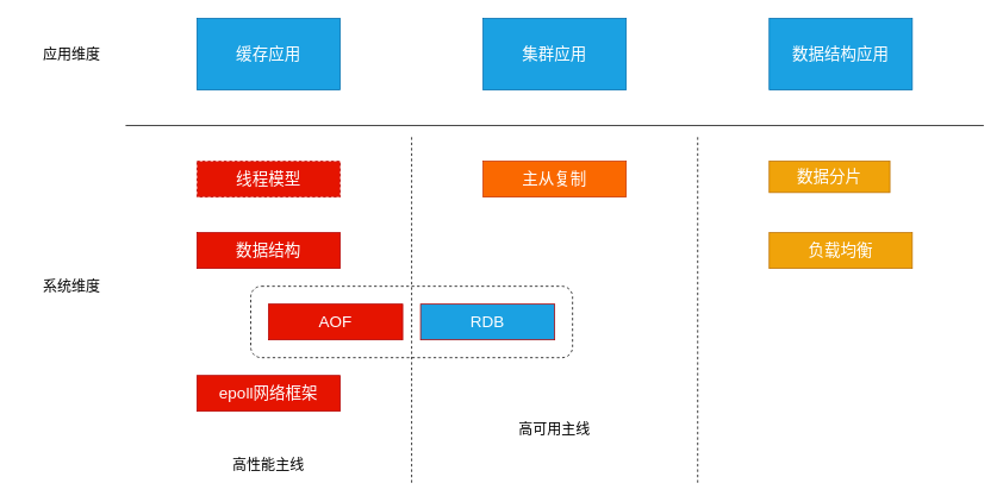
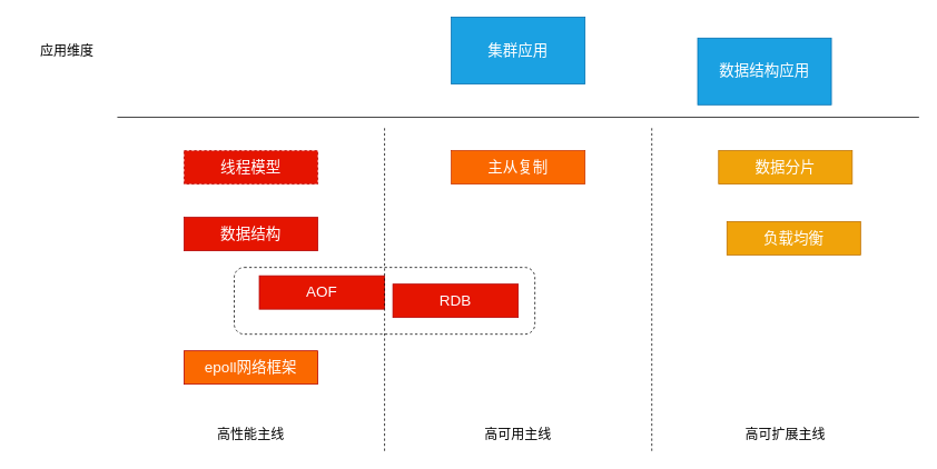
- <mxCell id="2" value="&lt;font&gt;&lt;font style=&quot;font-size: 18px&quot;&gt;缓存应用&lt;/font&gt;&lt;br&gt;&lt;/font&gt;" style="rounded=0;whiteSpace=wrap;html=1;fontSize=16;fillColor=#1ba1e2;strokeColor=#006EAF;fontColor=#ffffff;verticalAlign=middle;" vertex="1" parent="1"><mxGeometry x="220" y="20" width="160" height="80" as="geometry" /></mxCell>
- <mxCell id="4" value="&lt;font&gt;&lt;font style=&quot;font-size: 18px&quot;&gt;数据结构应用&lt;/font&gt;&lt;br&gt;&lt;/font&gt;" style="rounded=0;whiteSpace=wrap;html=1;fontSize=16;fillColor=#1ba1e2;strokeColor=#006EAF;fontColor=#ffffff;verticalAlign=middle;" vertex="1" parent="1"><mxGeometry x="860" y="20" width="160" height="80" as="geometry" /></mxCell>
+ <mxCell id="4" value="&lt;font&gt;&lt;font style=&quot;font-size: 18px&quot;&gt;数据结构应用&lt;/font&gt;&lt;br&gt;&lt;/font&gt;" style="rounded=0;whiteSpace=wrap;html=1;fontSize=16;fillColor=#1ba1e2;strokeColor=#006EAF;fontColor=#ffffff;verticalAlign=middle;" vertex="1" parent="1"><mxGeometry x="835" y="45" width="160" height="80" as="geometry" /></mxCell>
- <mxCell id="12" value="&lt;font&gt;&lt;span style=&quot;font-size: 18px&quot;&gt;数据分片&lt;/span&gt;&lt;br&gt;&lt;/font&gt;" style="rounded=0;whiteSpace=wrap;html=1;fontSize=16;fillColor=#f0a30a;strokeColor=#BD7000;verticalAlign=middle;fontColor=#ffffff;" vertex="1" parent="1"><mxGeometry x="860" y="180" width="135" height="35" as="geometry" /></mxCell>
+ <mxCell id="12" value="&lt;font&gt;&lt;span style=&quot;font-size: 18px&quot;&gt;数据分片&lt;/span&gt;&lt;br&gt;&lt;/font&gt;" style="rounded=0;whiteSpace=wrap;html=1;fontSize=16;fillColor=#f0a30a;strokeColor=#BD7000;verticalAlign=middle;fontColor=#ffffff;" vertex="1" parent="1"><mxGeometry x="860" y="180" width="160" height="40" as="geometry" /></mxCell>
- <mxCell id="13" value="&lt;font&gt;&lt;span style=&quot;font-size: 18px&quot;&gt;负载均衡&lt;/span&gt;&lt;br&gt;&lt;/font&gt;" style="rounded=0;whiteSpace=wrap;html=1;fontSize=16;fillColor=#f0a30a;strokeColor=#BD7000;verticalAlign=middle;fontColor=#ffffff;" vertex="1" parent="1"><mxGeometry x="860" y="260" width="160" height="40" as="geometry" /></mxCell>
+ <mxCell id="13" value="&lt;font&gt;&lt;span style=&quot;font-size: 18px&quot;&gt;负载均衡&lt;/span&gt;&lt;br&gt;&lt;/font&gt;" style="rounded=0;whiteSpace=wrap;html=1;fontSize=16;fillColor=#f0a30a;strokeColor=#BD7000;verticalAlign=middle;fontColor=#ffffff;" vertex="1" parent="1"><mxGeometry x="870" y="265" width="160" height="40" as="geometry" /></mxCell>
- <mxCell id="18" value="&lt;font style=&quot;font-size: 16px&quot;&gt;系统维度&lt;/font&gt;" style="text;html=1;strokeColor=none;fillColor=none;align=center;verticalAlign=middle;whiteSpace=wrap;rounded=0;dashed=1;" vertex="1" parent="1"><mxGeometry x="20" y="300" width="120" height="40" as="geometry" /></mxCell>
- <mxCell id="8" value="&lt;font&gt;&lt;span style=&quot;font-size: 18px&quot;&gt;AOF&lt;/span&gt;&lt;br&gt;&lt;/font&gt;" style="rounded=0;whiteSpace=wrap;html=1;fontSize=16;fillColor=#e51400;strokeColor=#B20000;verticalAlign=middle;fontColor=#ffffff;" vertex="1" parent="1"><mxGeometry x="300" y="340" width="150" height="40" as="geometry" /></mxCell>
+ <mxCell id="8" value="&lt;font&gt;&lt;span style=&quot;font-size: 18px&quot;&gt;AOF&lt;/span&gt;&lt;br&gt;&lt;/font&gt;" style="rounded=0;whiteSpace=wrap;html=1;fontSize=16;fillColor=#e51400;strokeColor=#B20000;verticalAlign=middle;fontColor=#ffffff;" vertex="1" parent="1"><mxGeometry x="310" y="330" width="150" height="40" as="geometry" /></mxCell>
- <mxCell id="9" value="&lt;font&gt;&lt;span style=&quot;font-size: 18px&quot;&gt;RDB&lt;/span&gt;&lt;br&gt;&lt;/font&gt;" style="rounded=0;whiteSpace=wrap;html=1;fontSize=16;fillColor=#1ba1e2;strokeColor=#B20000;verticalAlign=middle;fontColor=#ffffff;" vertex="1" parent="1"><mxGeometry x="470" y="340" width="150" height="40" as="geometry" /></mxCell>
+ <mxCell id="9" value="&lt;font&gt;&lt;span style=&quot;font-size: 18px&quot;&gt;RDB&lt;/span&gt;&lt;br&gt;&lt;/font&gt;" style="rounded=0;whiteSpace=wrap;html=1;fontSize=16;fillColor=#e51400;strokeColor=#B20000;verticalAlign=middle;fontColor=#ffffff;" vertex="1" parent="1"><mxGeometry x="470" y="340" width="150" height="40" as="geometry" /></mxCell>
- <mxCell id="10" value="&lt;font&gt;&lt;span style=&quot;font-size: 18px&quot;&gt;epoll网络框架&lt;/span&gt;&lt;br&gt;&lt;/font&gt;" style="rounded=0;whiteSpace=wrap;html=1;fontSize=16;fillColor=#e51400;strokeColor=#B20000;verticalAlign=middle;fontColor=#ffffff;" vertex="1" parent="1"><mxGeometry x="220" y="420" width="160" height="40" as="geometry" /></mxCell>
+ <mxCell id="10" value="&lt;font&gt;&lt;span style=&quot;font-size: 18px&quot;&gt;epoll网络框架&lt;/span&gt;&lt;br&gt;&lt;/font&gt;" style="rounded=0;whiteSpace=wrap;html=1;fontSize=16;fillColor=#fa6800;strokeColor=#B20000;verticalAlign=middle;fontColor=#ffffff;" vertex="1" parent="1"><mxGeometry x="220" y="420" width="160" height="40" as="geometry" /></mxCell>
- <mxCell id="20" value="&lt;font style=&quot;font-size: 16px&quot;&gt;高可用主线&lt;/font&gt;" style="text;html=1;strokeColor=none;fillColor=none;align=center;verticalAlign=middle;whiteSpace=wrap;rounded=0;dashed=1;" vertex="1" parent="1"><mxGeometry x="560" y="460" width="120" height="40" as="geometry" /></mxCell>
+ <mxCell id="20" value="&lt;font style=&quot;font-size: 16px&quot;&gt;高可用主线&lt;/font&gt;" style="text;html=1;strokeColor=none;fillColor=none;align=center;verticalAlign=middle;whiteSpace=wrap;rounded=0;dashed=1;" vertex="1" parent="1"><mxGeometry x="560" y="500" width="120" height="40" as="geometry" /></mxCell>
+ <mxCell id="21" value="&lt;font style=&quot;font-size: 16px&quot;&gt;高可扩展主线&lt;/font&gt;" style="text;html=1;strokeColor=none;fillColor=none;align=center;verticalAlign=middle;whiteSpace=wrap;rounded=0;dashed=1;" vertex="1" parent="1"><mxGeometry x="880" y="500" width="120" height="40" as="geometry" /></mxCell>
